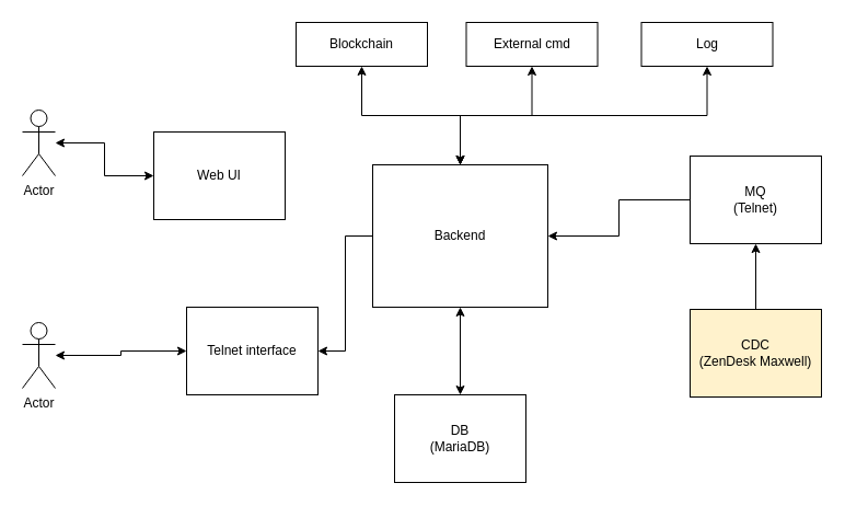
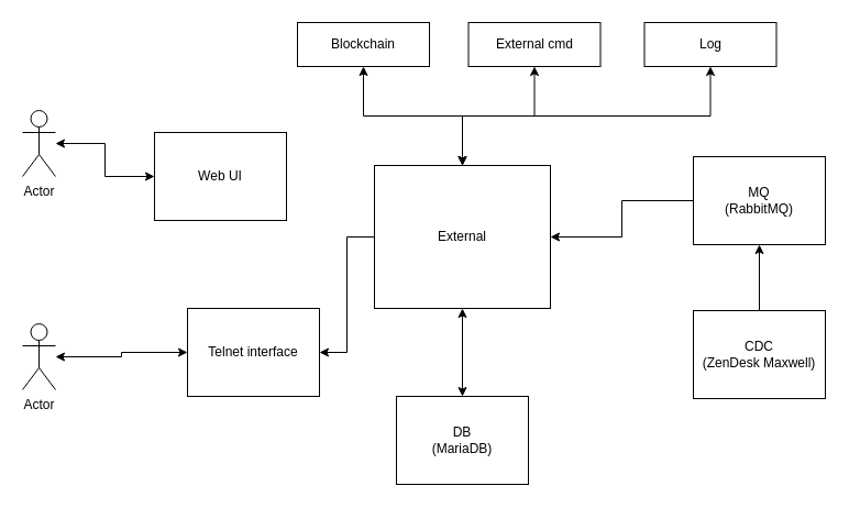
- <mxCell id="6" value="MQ&lt;br&gt;(Telnet)" style="rounded=0;whiteSpace=wrap;html=1;" parent="1" vertex="1"><mxGeometry x="630" y="142" width="120" height="80" as="geometry" /></mxCell>
+ <mxCell id="6" value="MQ&lt;br&gt;(RabbitMQ)" style="rounded=0;whiteSpace=wrap;html=1;" parent="1" vertex="1"><mxGeometry x="630" y="142" width="120" height="80" as="geometry" /></mxCell>
- <mxCell id="10" value="Backend" style="rounded=0;whiteSpace=wrap;html=1;" parent="1" vertex="1"><mxGeometry x="340" y="150" width="160" height="130" as="geometry" /></mxCell>
+ <mxCell id="10" value="External" style="rounded=0;whiteSpace=wrap;html=1;" parent="1" vertex="1"><mxGeometry x="340" y="150" width="160" height="130" as="geometry" /></mxCell>
- <mxCell id="4" value="CDC&lt;br&gt;(ZenDesk Maxwell)" style="rounded=0;whiteSpace=wrap;html=1;fillColor=#fff2cc;" parent="1" vertex="1"><mxGeometry x="630" y="282" width="120" height="80" as="geometry" /></mxCell>
+ <mxCell id="4" value="CDC&lt;br&gt;(ZenDesk Maxwell)" style="rounded=0;whiteSpace=wrap;html=1;" parent="1" vertex="1"><mxGeometry x="630" y="282" width="120" height="80" as="geometry" /></mxCell>
